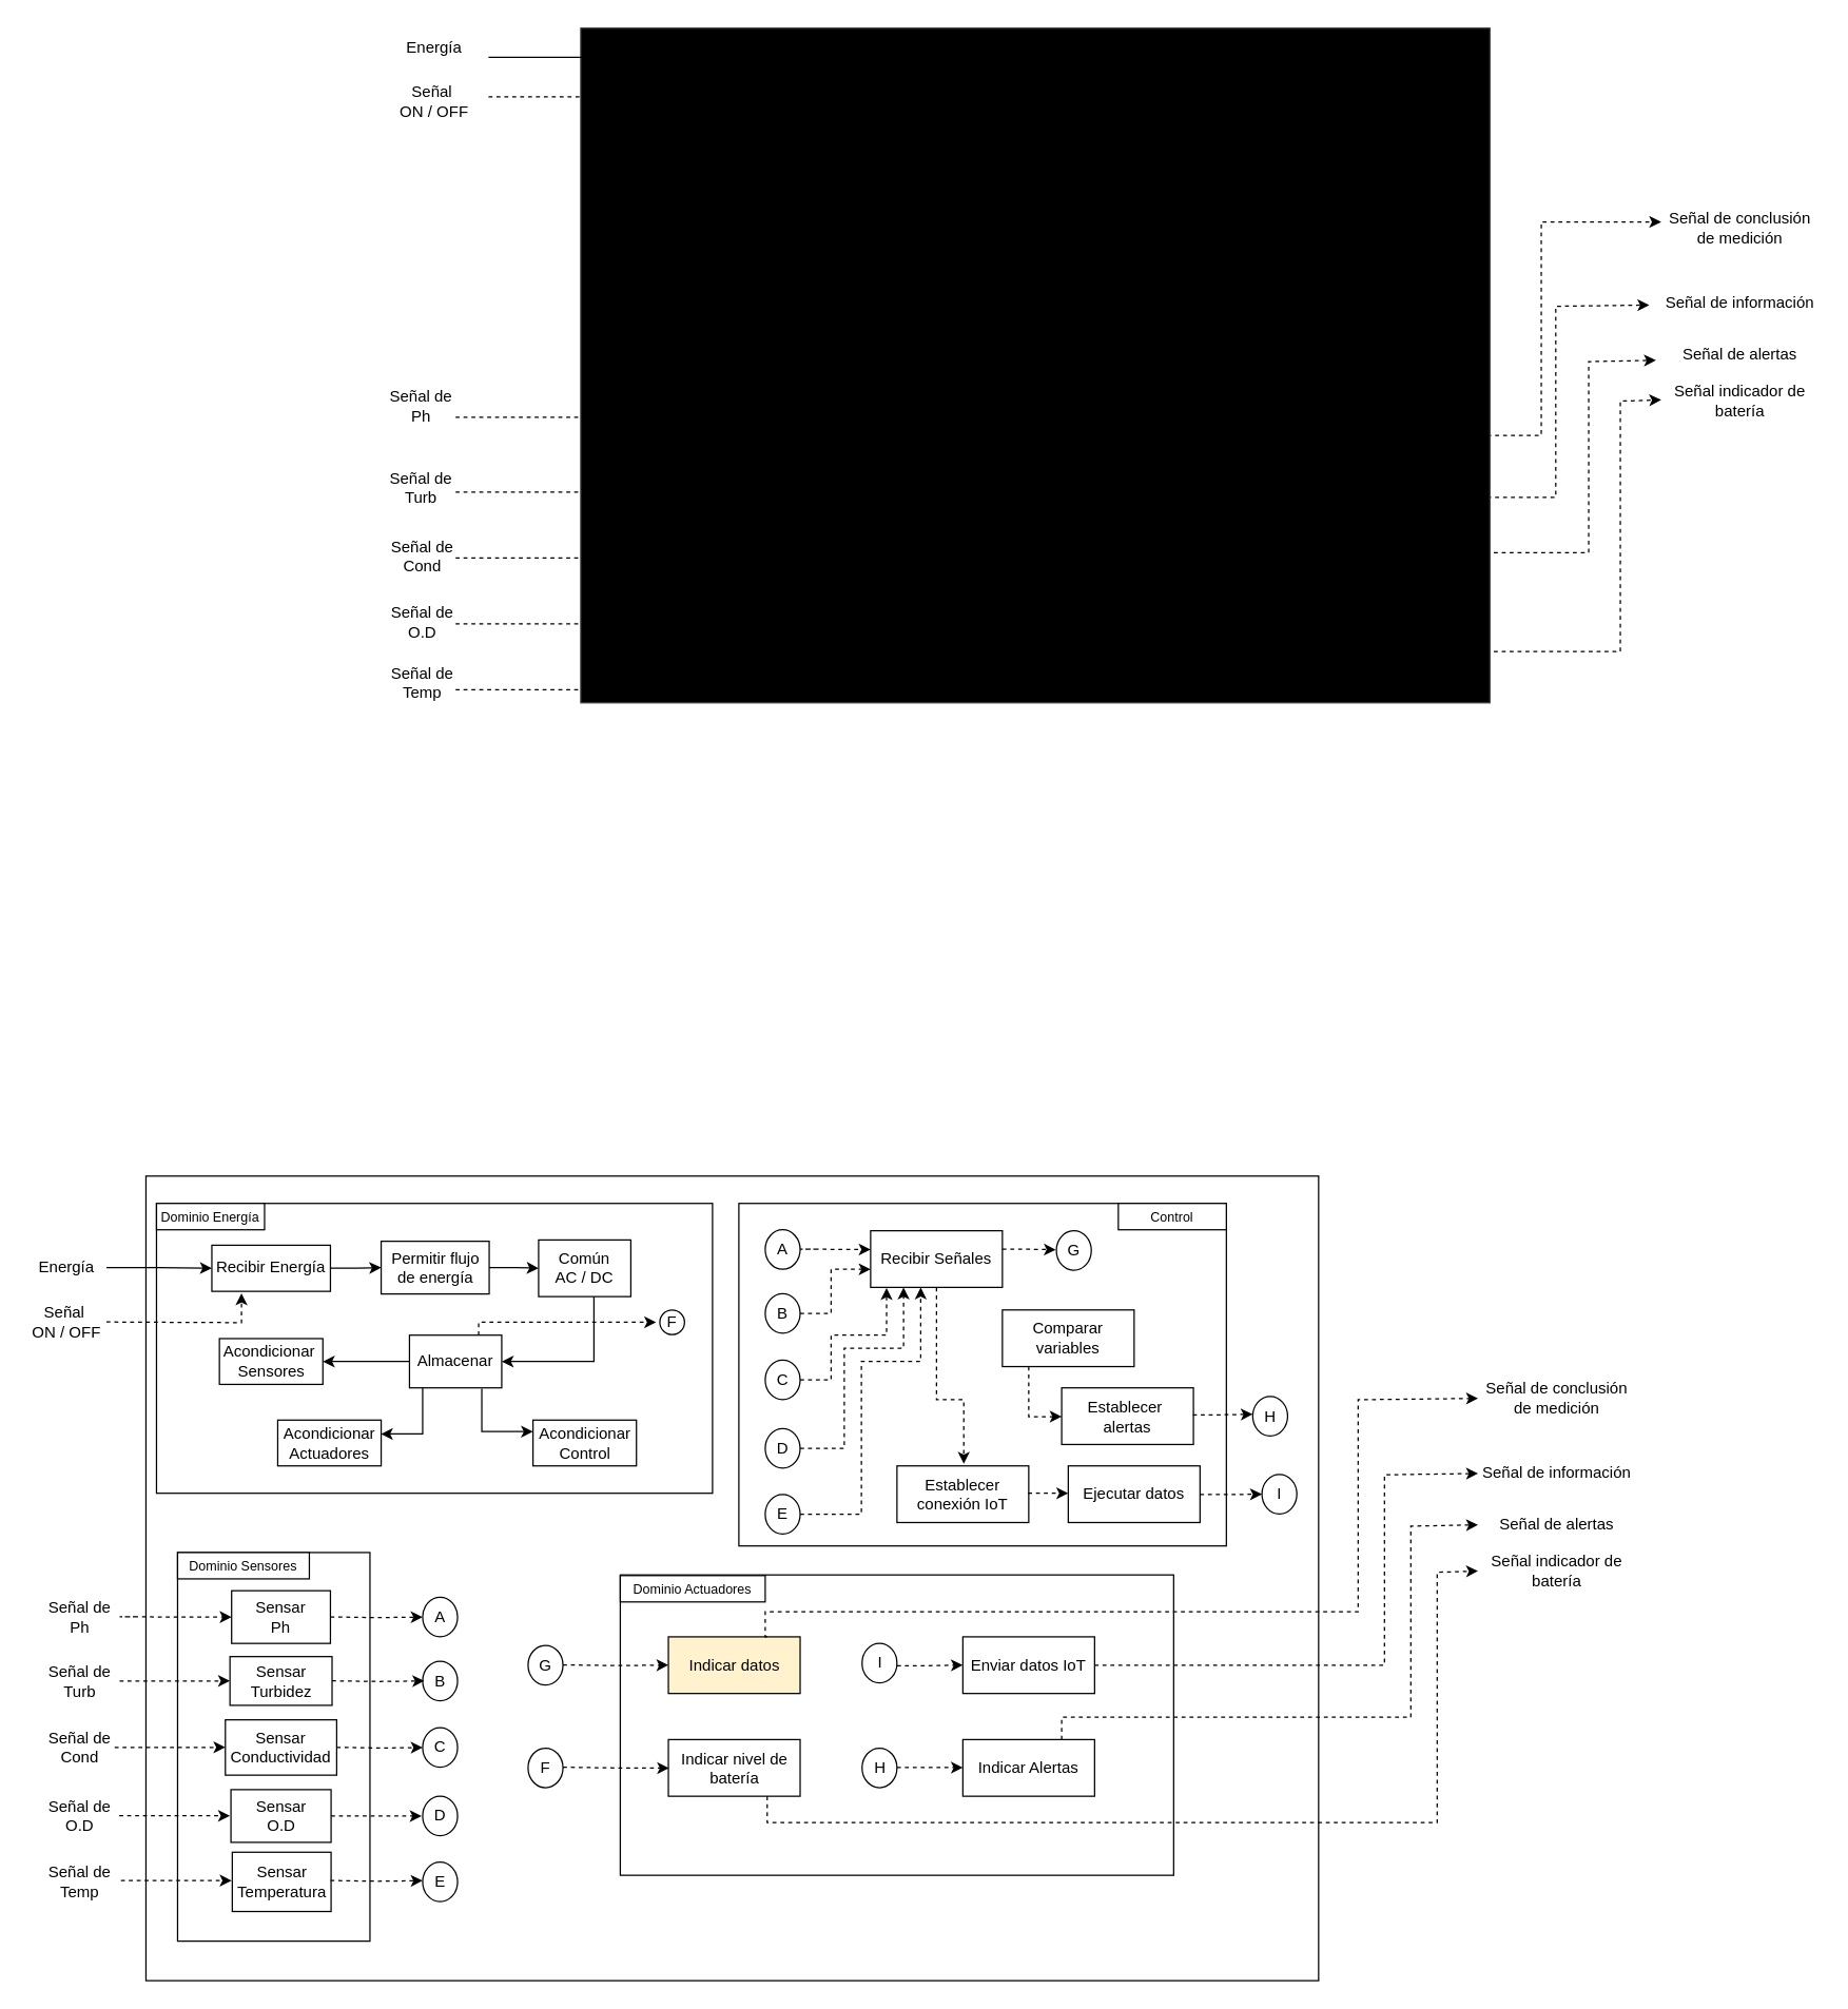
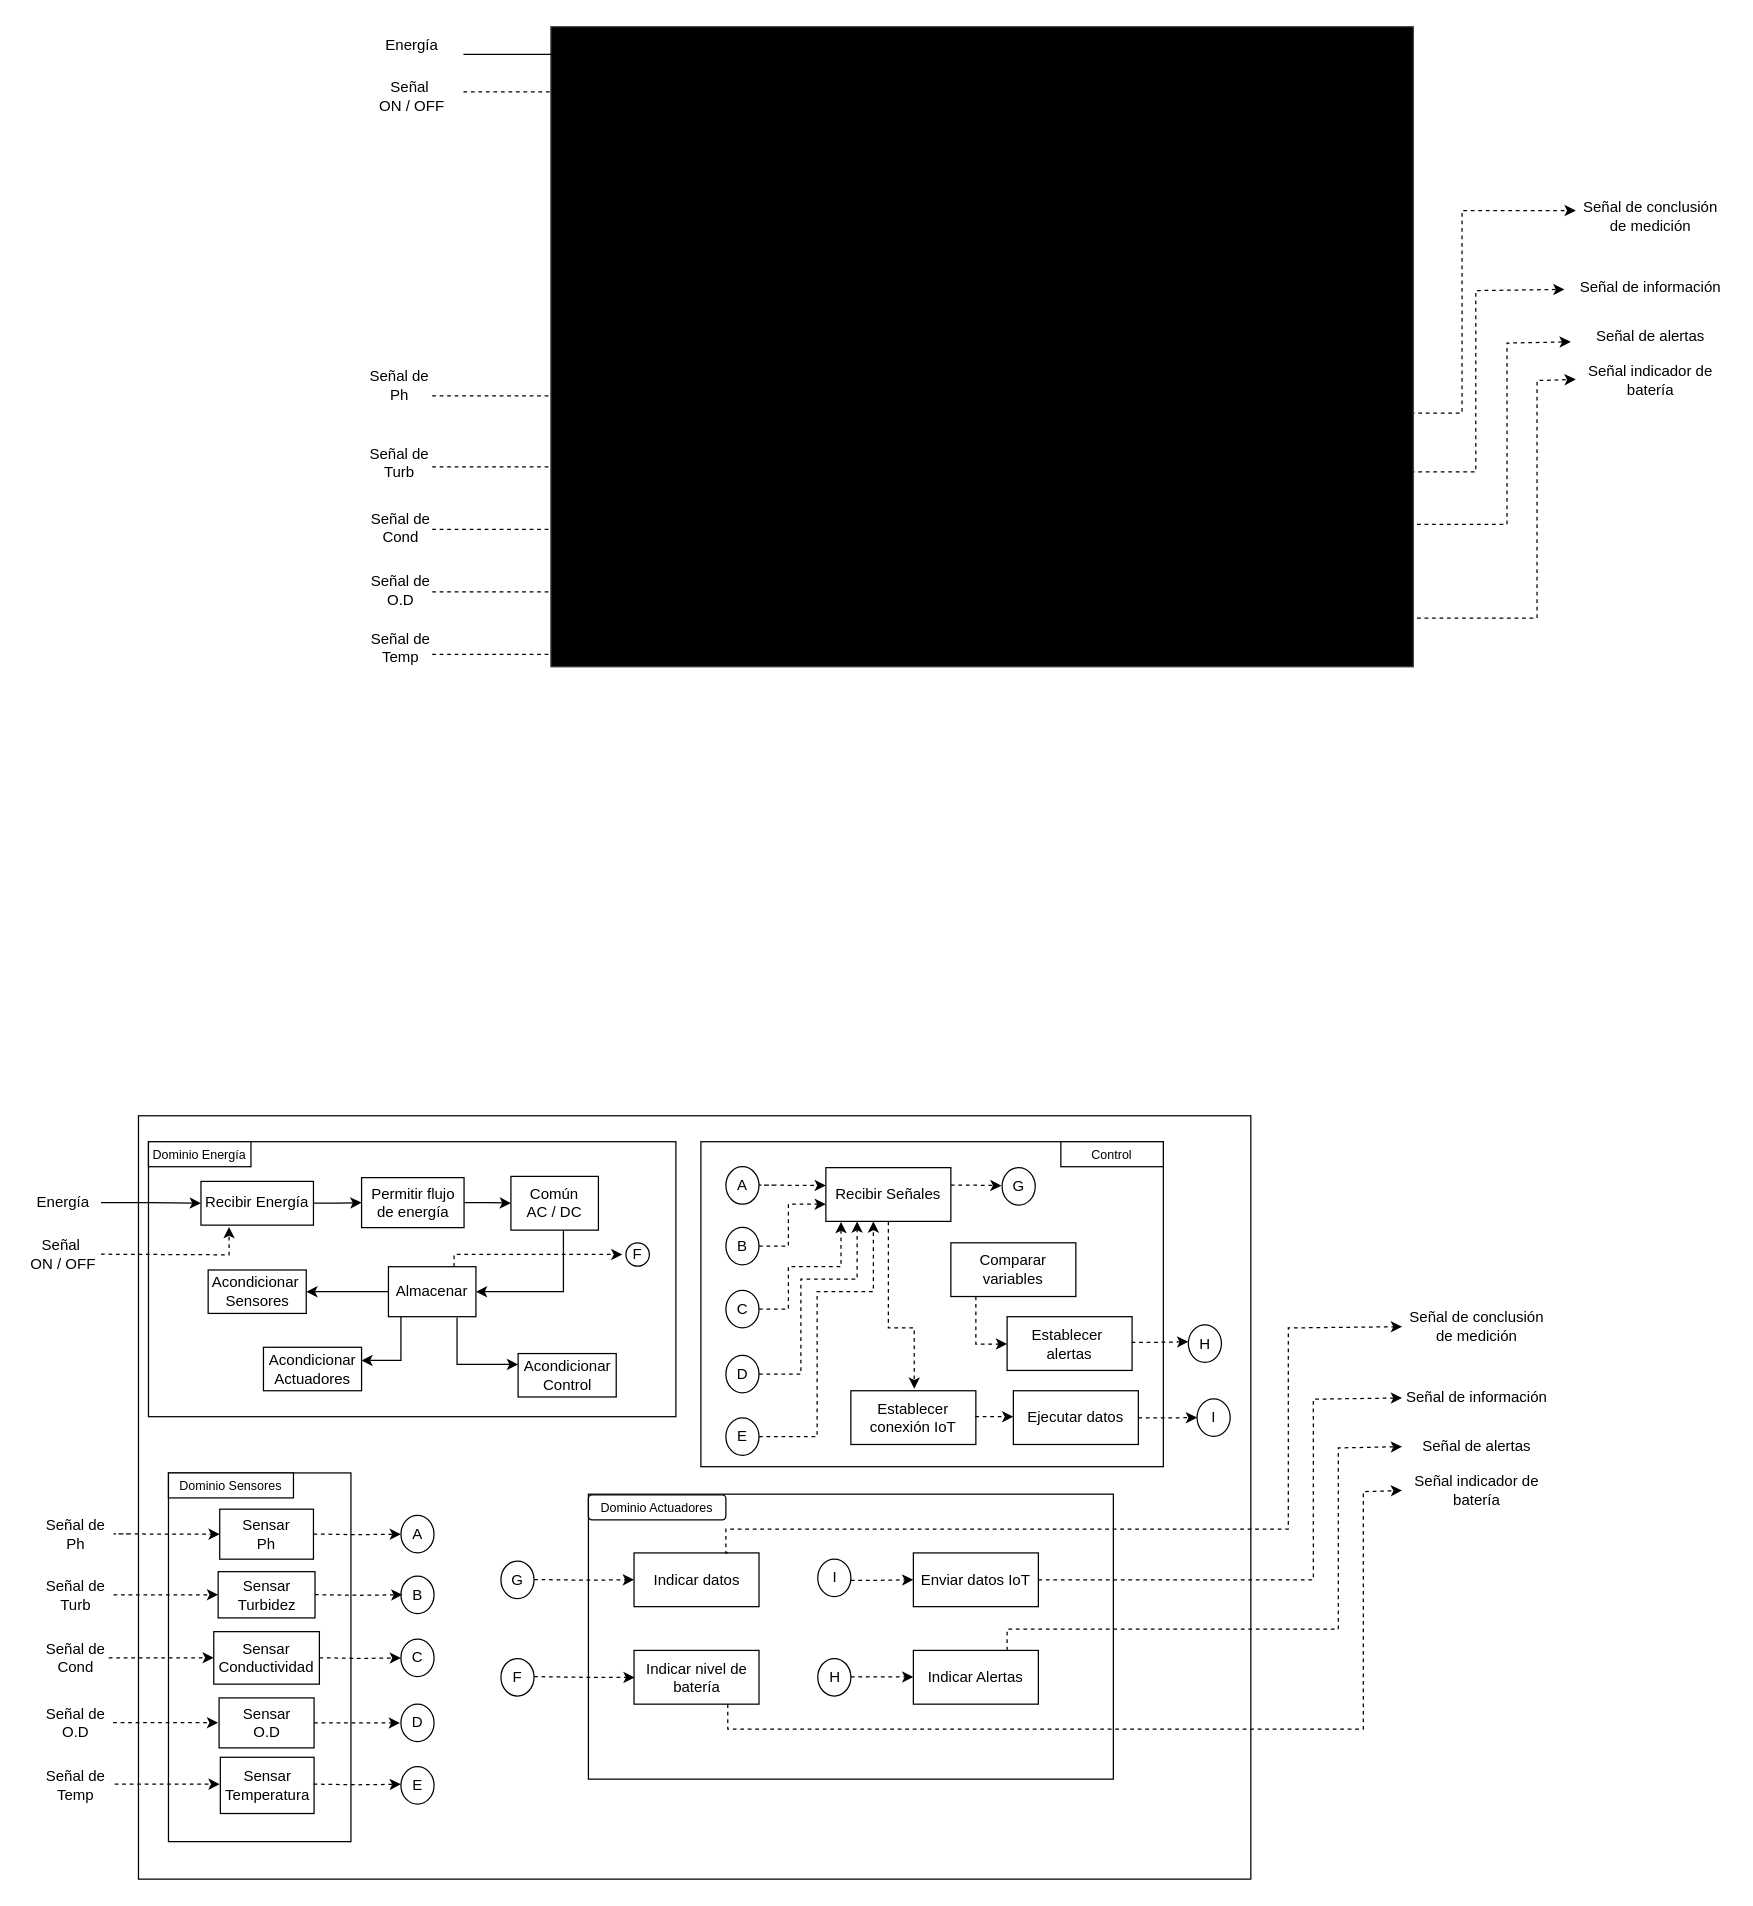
- <mxCell id="18" value="Acondicionar Control" style="whiteSpace=wrap;html=1;align=center;" parent="1" vertex="1"><mxGeometry x="403.75" y="1077.48" width="78.5" height="34.76" as="geometry" /></mxCell>
+ <mxCell id="18" value="Acondicionar Control" style="whiteSpace=wrap;html=1;align=center;" parent="1" vertex="1"><mxGeometry x="413.75" y="1082.48" width="78.5" height="34.76" as="geometry" /></mxCell>
- <mxCell id="75" value="&lt;font style=&quot;font-size: 10px;&quot;&gt;Dominio Actuadores&lt;/font&gt;" style="rounded=0;whiteSpace=wrap;html=1;" parent="1" vertex="1"><mxGeometry x="470" y="1195.5" width="110" height="20" as="geometry" /></mxCell>
+ <mxCell id="75" value="&lt;font style=&quot;font-size: 10px;&quot;&gt;Dominio Actuadores&lt;/font&gt;" style="whiteSpace=wrap;html=1;rounded=1;" parent="1" vertex="1"><mxGeometry x="470" y="1195.5" width="110" height="20" as="geometry" /></mxCell>
- <mxCell id="71" value="Indicar datos" style="whiteSpace=wrap;html=1;fillColor=#fff2cc;" parent="1" vertex="1"><mxGeometry x="506.5" y="1242" width="100" height="43" as="geometry" /></mxCell>
+ <mxCell id="71" value="Indicar datos" style="whiteSpace=wrap;html=1;" parent="1" vertex="1"><mxGeometry x="506.5" y="1242" width="100" height="43" as="geometry" /></mxCell>
